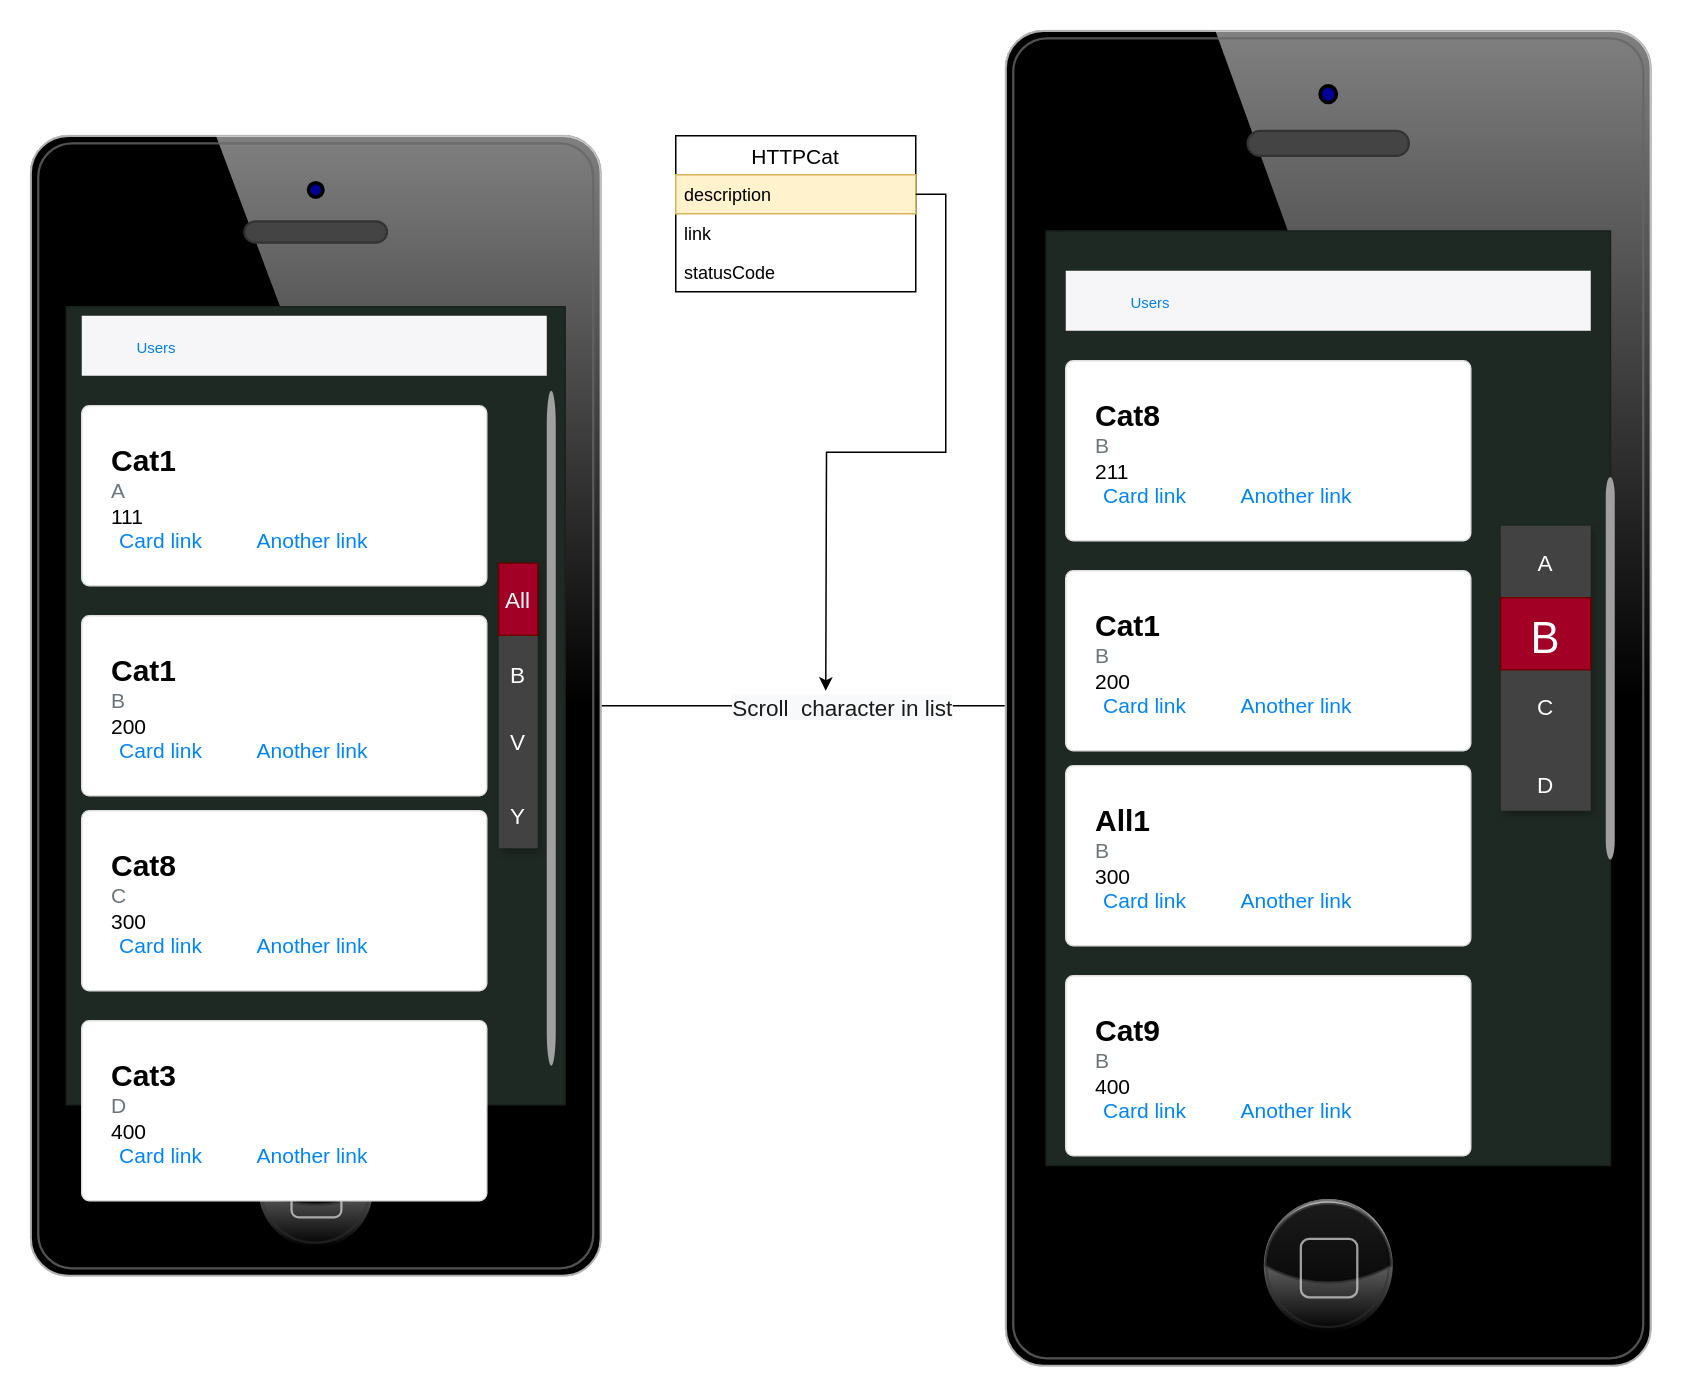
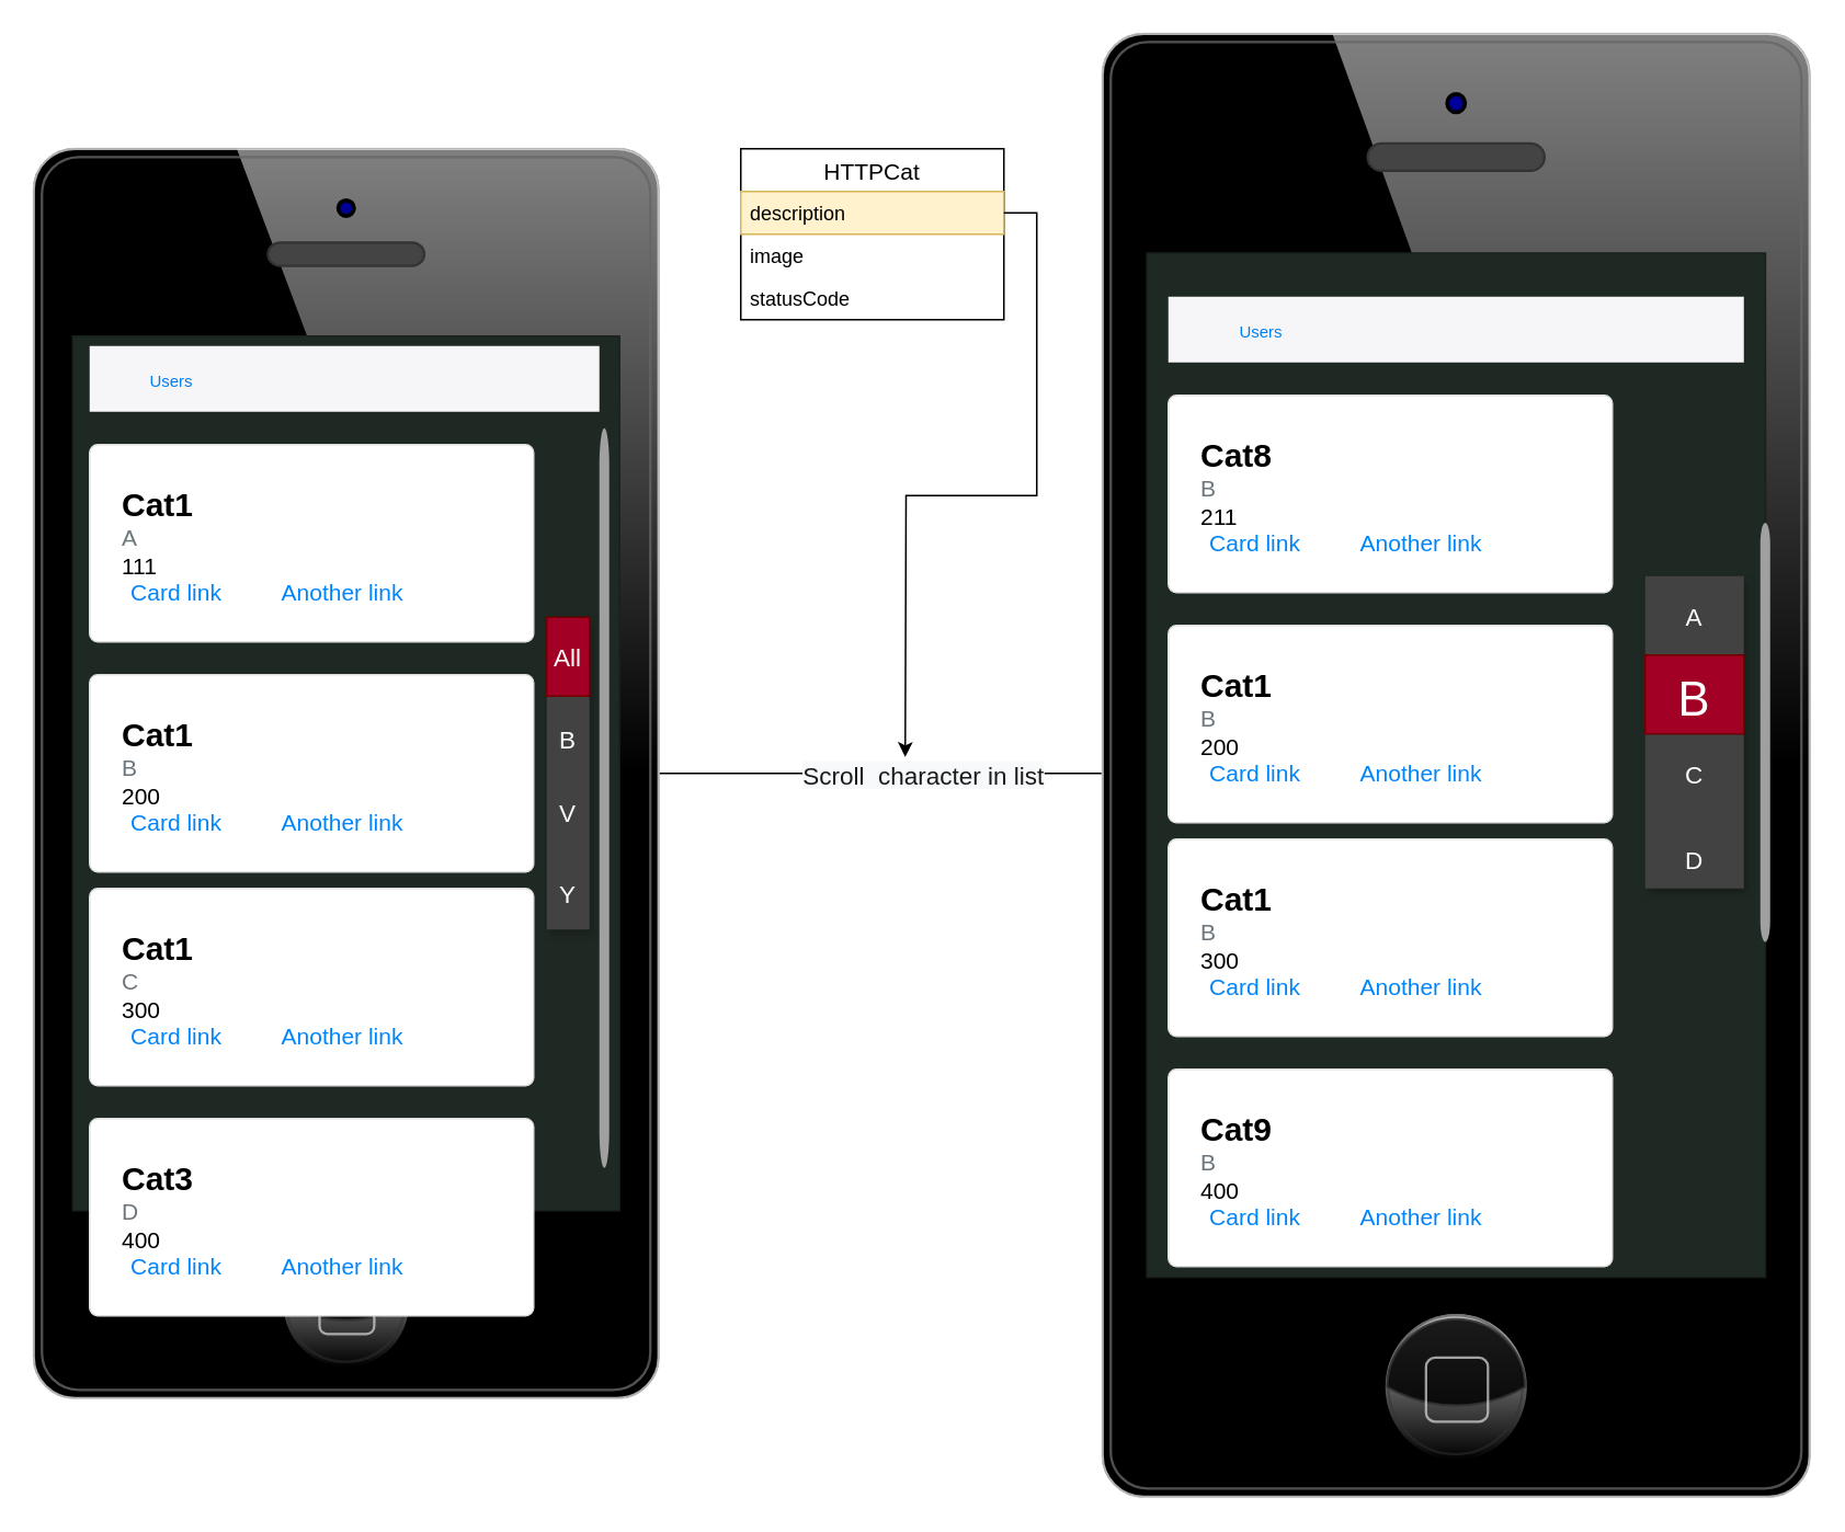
- <mxCell id="4" value="link" style="text;strokeColor=none;fillColor=none;spacingLeft=4;spacingRight=4;overflow=hidden;rotatable=0;points=[[0,0.5],[1,0.5]];portConstraint=eastwest;fontSize=12;" parent="2" vertex="1"><mxGeometry y="52" width="160" height="26" as="geometry" /></mxCell>
+ <mxCell id="4" value="image" style="text;strokeColor=none;fillColor=none;spacingLeft=4;spacingRight=4;overflow=hidden;rotatable=0;points=[[0,0.5],[1,0.5]];portConstraint=eastwest;fontSize=12;" parent="2" vertex="1"><mxGeometry y="52" width="160" height="26" as="geometry" /></mxCell>
- <mxCell id="46" value="&lt;span style=&quot;font-size: 20px&quot;&gt;&lt;b&gt;All1&lt;br&gt;&lt;/b&gt;&lt;/span&gt;&lt;font color=&quot;#6c767d&quot;&gt;B&lt;/font&gt;&lt;br style=&quot;font-size: 14px&quot;&gt;300" style="html=1;shadow=0;dashed=0;shape=mxgraph.bootstrap.rrect;rSize=5;strokeColor=#DFDFDF;html=1;whiteSpace=wrap;fillColor=#ffffff;fontColor=#000000;verticalAlign=top;align=left;spacing=20;fontSize=14;" parent="1" vertex="1"><mxGeometry x="710" y="510" width="270" height="120" as="geometry" /></mxCell>
+ <mxCell id="46" value="&lt;span style=&quot;font-size: 20px&quot;&gt;&lt;b&gt;Cat1&lt;br&gt;&lt;/b&gt;&lt;/span&gt;&lt;font color=&quot;#6c767d&quot;&gt;B&lt;/font&gt;&lt;br style=&quot;font-size: 14px&quot;&gt;300" style="html=1;shadow=0;dashed=0;shape=mxgraph.bootstrap.rrect;rSize=5;strokeColor=#DFDFDF;html=1;whiteSpace=wrap;fillColor=#ffffff;fontColor=#000000;verticalAlign=top;align=left;spacing=20;fontSize=14;" parent="1" vertex="1"><mxGeometry x="710" y="510" width="270" height="120" as="geometry" /></mxCell>
- <mxCell id="33" value="&lt;span style=&quot;font-size: 20px&quot;&gt;&lt;b&gt;Cat8&lt;br&gt;&lt;/b&gt;&lt;/span&gt;&lt;font color=&quot;#6c767d&quot;&gt;C&lt;/font&gt;&lt;br style=&quot;font-size: 14px&quot;&gt;300" style="html=1;shadow=0;dashed=0;shape=mxgraph.bootstrap.rrect;rSize=5;strokeColor=#DFDFDF;html=1;whiteSpace=wrap;fillColor=#ffffff;fontColor=#000000;verticalAlign=top;align=left;spacing=20;fontSize=14;" parent="1" vertex="1"><mxGeometry x="54" y="540" width="270" height="120" as="geometry" /></mxCell>
+ <mxCell id="33" value="&lt;span style=&quot;font-size: 20px&quot;&gt;&lt;b&gt;Cat1&lt;br&gt;&lt;/b&gt;&lt;/span&gt;&lt;font color=&quot;#6c767d&quot;&gt;C&lt;/font&gt;&lt;br style=&quot;font-size: 14px&quot;&gt;300" style="html=1;shadow=0;dashed=0;shape=mxgraph.bootstrap.rrect;rSize=5;strokeColor=#DFDFDF;html=1;whiteSpace=wrap;fillColor=#ffffff;fontColor=#000000;verticalAlign=top;align=left;spacing=20;fontSize=14;" parent="1" vertex="1"><mxGeometry x="54" y="540" width="270" height="120" as="geometry" /></mxCell>
